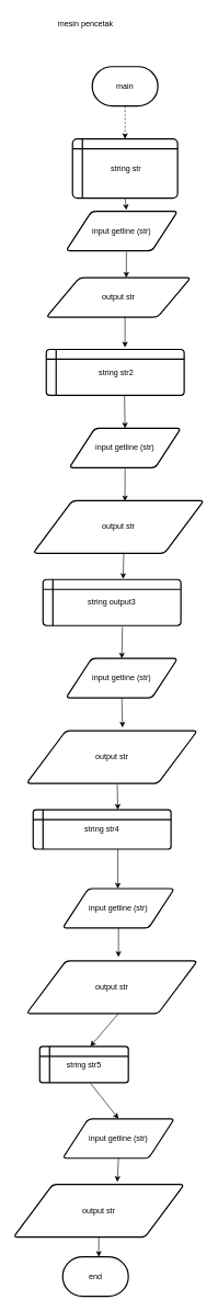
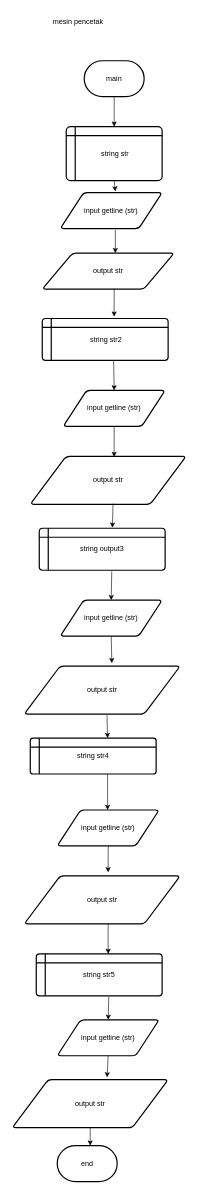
- <mxCell id="19" value="" style="endArrow=classic;html=1;rounded=0;exitX=0.5;exitY=1;exitDx=0;exitDy=0;exitPerimeter=0;entryX=0.5;entryY=0;entryDx=0;entryDy=0;dashed=1;" parent="1" source="3" target="4" edge="1"><mxGeometry width="50" height="50" relative="1" as="geometry"><mxPoint x="150" y="280" as="sourcePoint" /><mxPoint x="200" y="230" as="targetPoint" /></mxGeometry></mxCell>
+ <mxCell id="19" value="" style="endArrow=classic;html=1;rounded=0;exitX=0.5;exitY=1;exitDx=0;exitDy=0;exitPerimeter=0;entryX=0.5;entryY=0;entryDx=0;entryDy=0;" parent="1" source="3" target="4" edge="1"><mxGeometry width="50" height="50" relative="1" as="geometry"><mxPoint x="150" y="280" as="sourcePoint" /><mxPoint x="200" y="230" as="targetPoint" /></mxGeometry></mxCell>
- <mxCell id="16" value="string str5" style="shape=internalStorage;whiteSpace=wrap;html=1;dx=15;dy=15;rounded=1;arcSize=8;strokeWidth=2;" parent="1" vertex="1"><mxGeometry x="60" y="1590" width="135" height="55" as="geometry" /></mxCell>
+ <mxCell id="16" value="string str5" style="shape=internalStorage;whiteSpace=wrap;html=1;dx=15;dy=15;rounded=1;arcSize=8;strokeWidth=2;" parent="1" vertex="1"><mxGeometry x="60" y="1590" width="210" height="70" as="geometry" /></mxCell>
